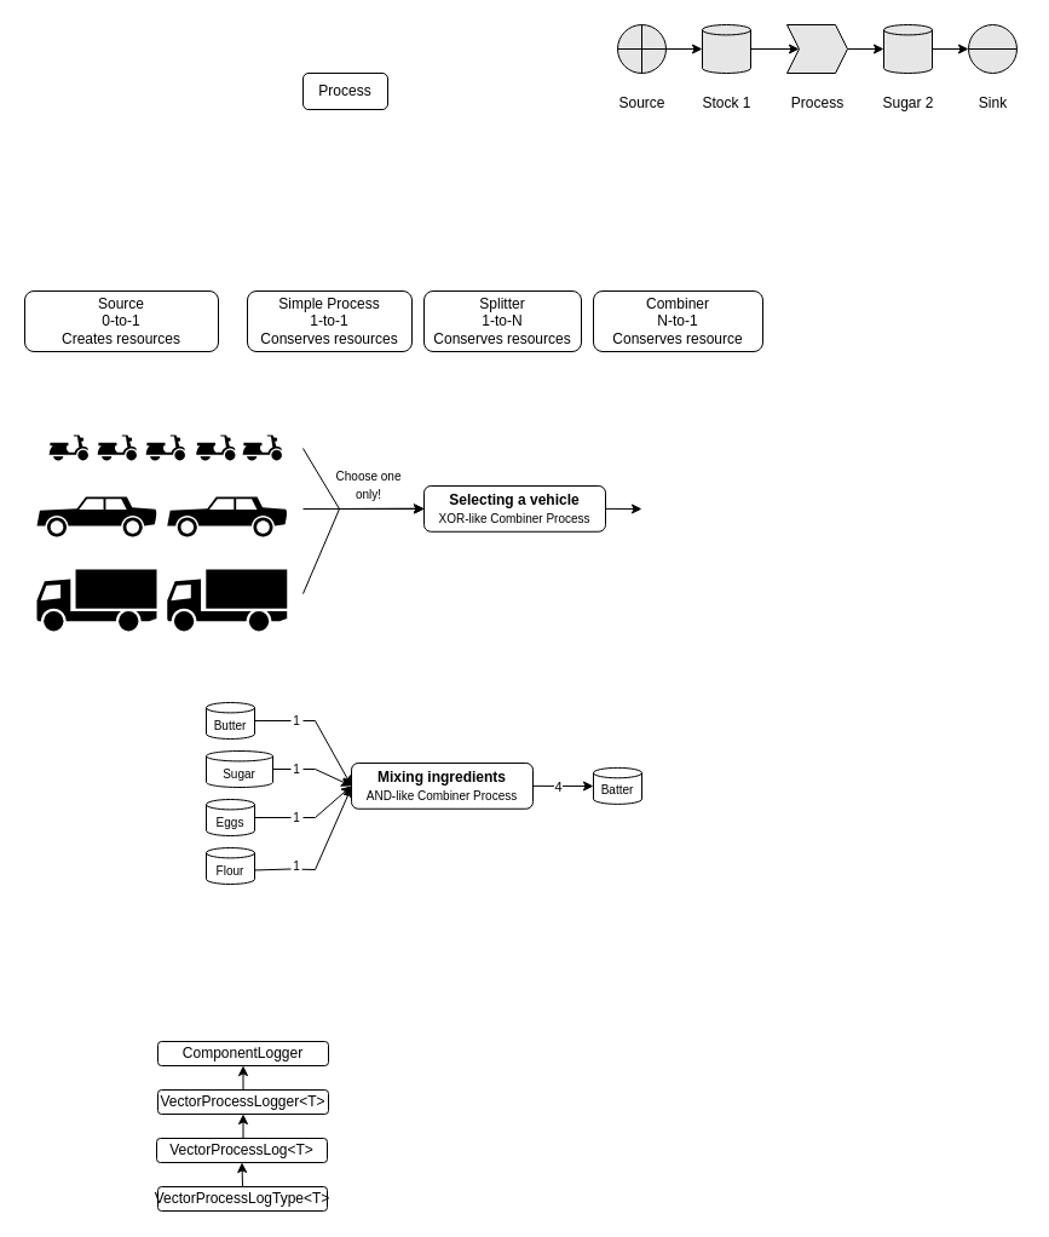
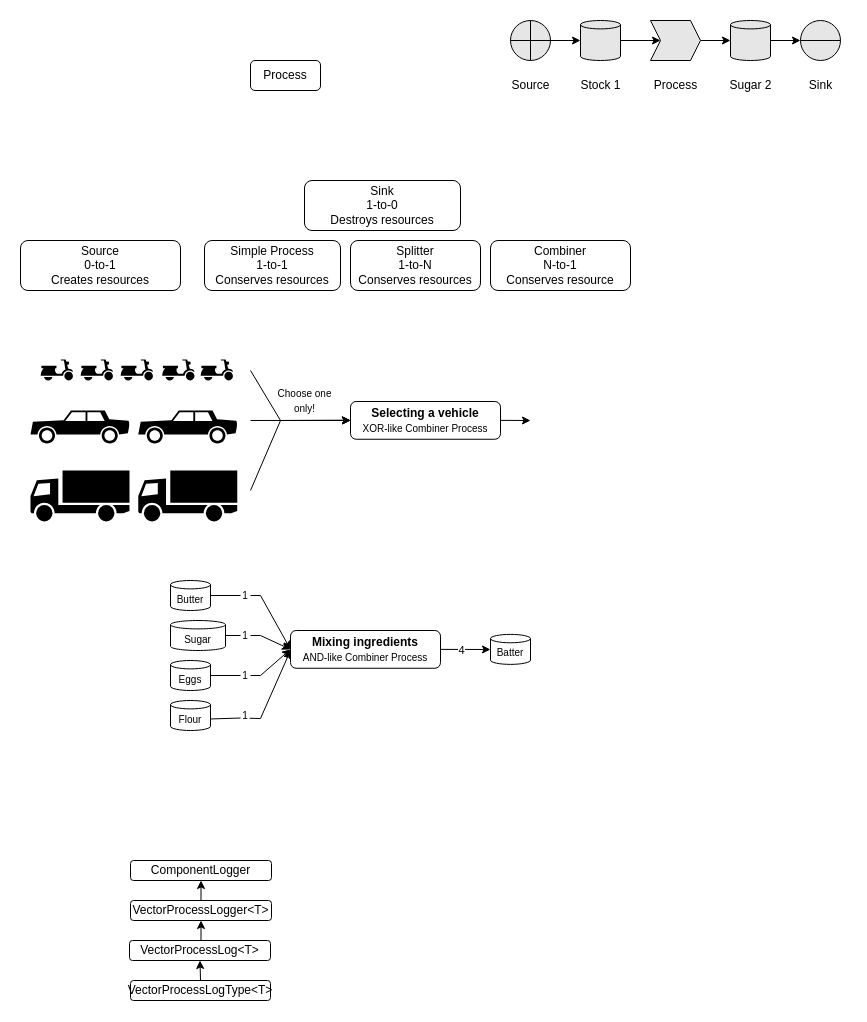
+ <mxCell id="7" value="Sink&lt;div&gt;1-to-0&lt;/div&gt;&lt;div&gt;Destroys resources&lt;/div&gt;" style="rounded=1;whiteSpace=wrap;html=1;" parent="1" vertex="1"><mxGeometry x="304" y="180" width="156" height="50" as="geometry" /></mxCell>
